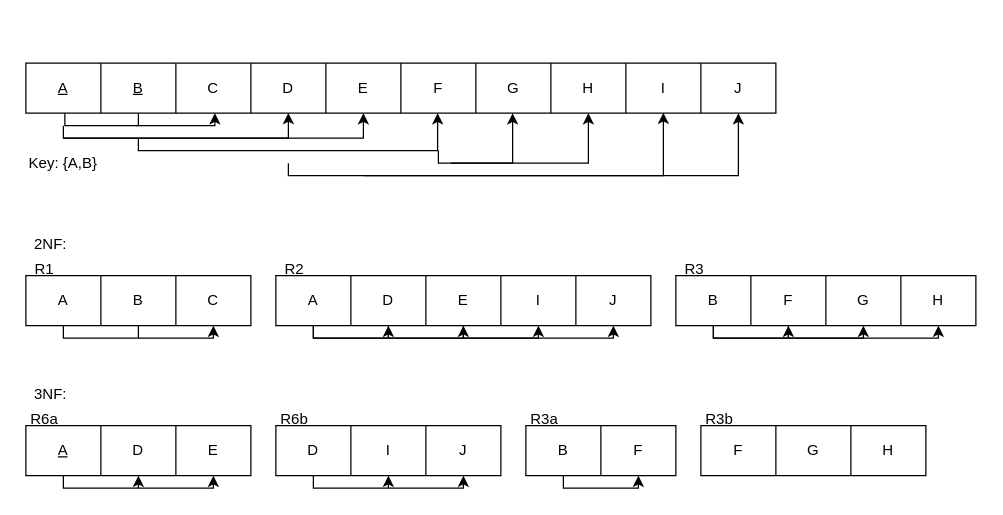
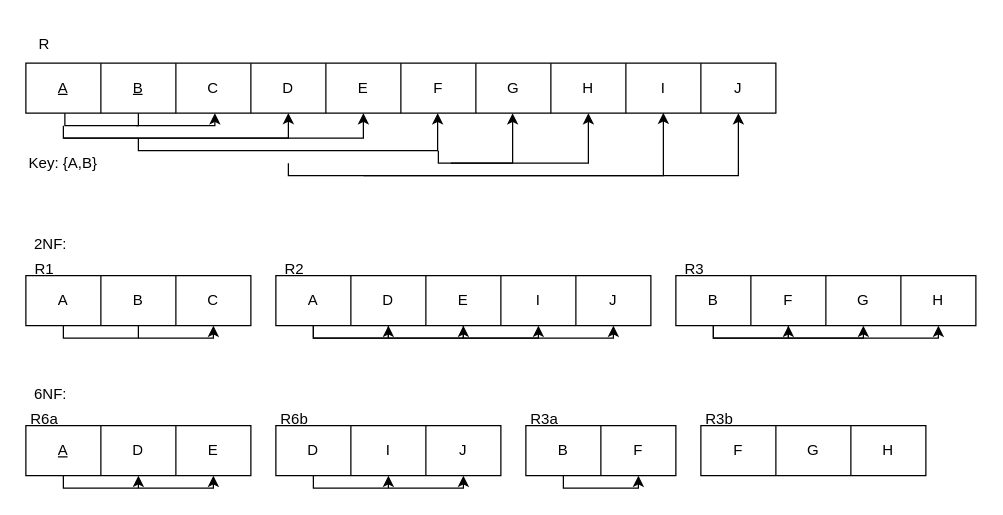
+ <mxCell id="15" value="R" style="text;html=1;strokeColor=none;fillColor=none;align=center;verticalAlign=middle;whiteSpace=wrap;rounded=0;" parent="1" vertex="1"><mxGeometry x="20" y="20" width="30" height="30" as="geometry" /></mxCell>
- <mxCell id="48" value="3NF:" style="text;html=1;strokeColor=none;fillColor=none;align=center;verticalAlign=middle;whiteSpace=wrap;rounded=0;" parent="1" vertex="1"><mxGeometry x="20" y="310" width="40" height="10" as="geometry" /></mxCell>
+ <mxCell id="48" value="6NF:" style="text;html=1;strokeColor=none;fillColor=none;align=center;verticalAlign=middle;whiteSpace=wrap;rounded=0;" parent="1" vertex="1"><mxGeometry x="20" y="310" width="40" height="10" as="geometry" /></mxCell>
